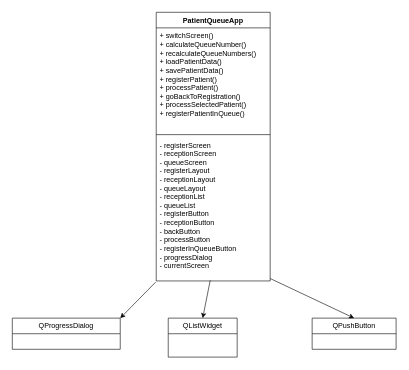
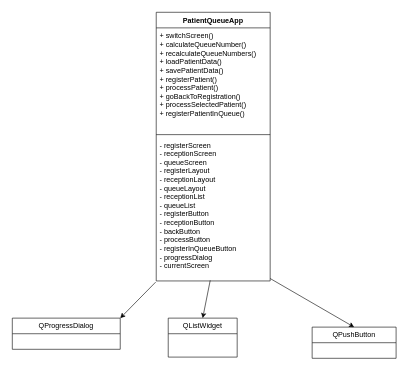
- <mxCell id="8" value="QPushButton      " style="swimlane;fontStyle=0;childLayout=stackLayout;horizontal=1;startSize=26;fillColor=none;horizontalStack=0;resizeParent=1;resizeParentMax=0;resizeLast=0;collapsible=1;marginBottom=0;whiteSpace=wrap;html=1;" vertex="1" parent="1"><mxGeometry x="520" y="530" width="140" height="52" as="geometry" /></mxCell>
+ <mxCell id="8" value="QPushButton      " style="swimlane;fontStyle=0;childLayout=stackLayout;horizontal=1;startSize=26;fillColor=none;horizontalStack=0;resizeParent=1;resizeParentMax=0;resizeLast=0;collapsible=1;marginBottom=0;whiteSpace=wrap;html=1;" vertex="1" parent="1"><mxGeometry x="520" y="545" width="140" height="52" as="geometry" /></mxCell>
